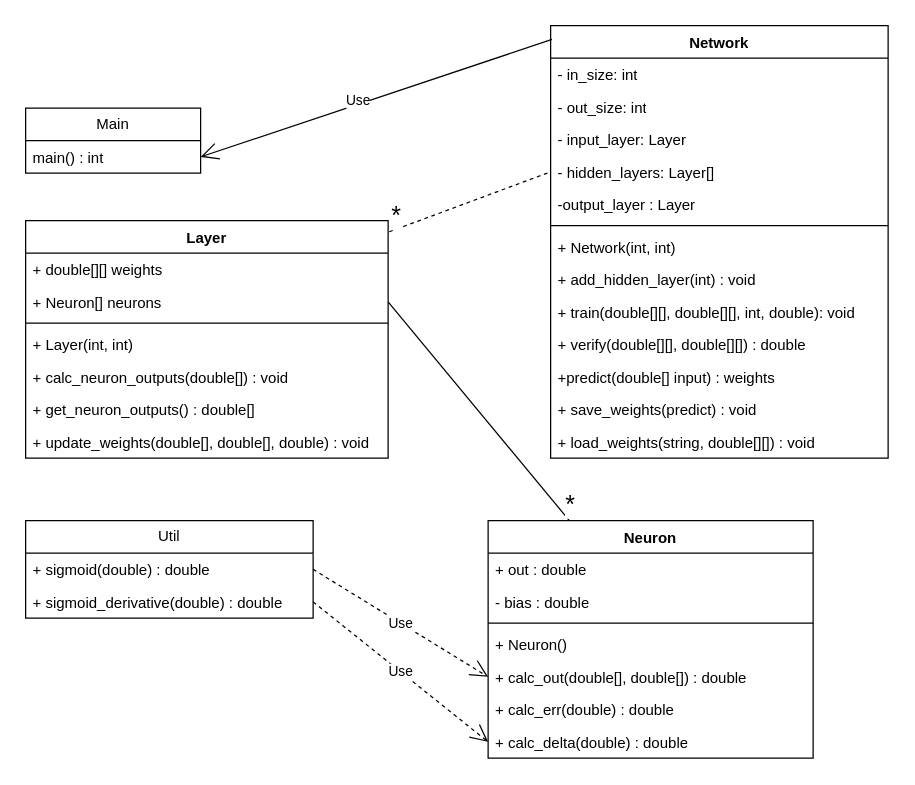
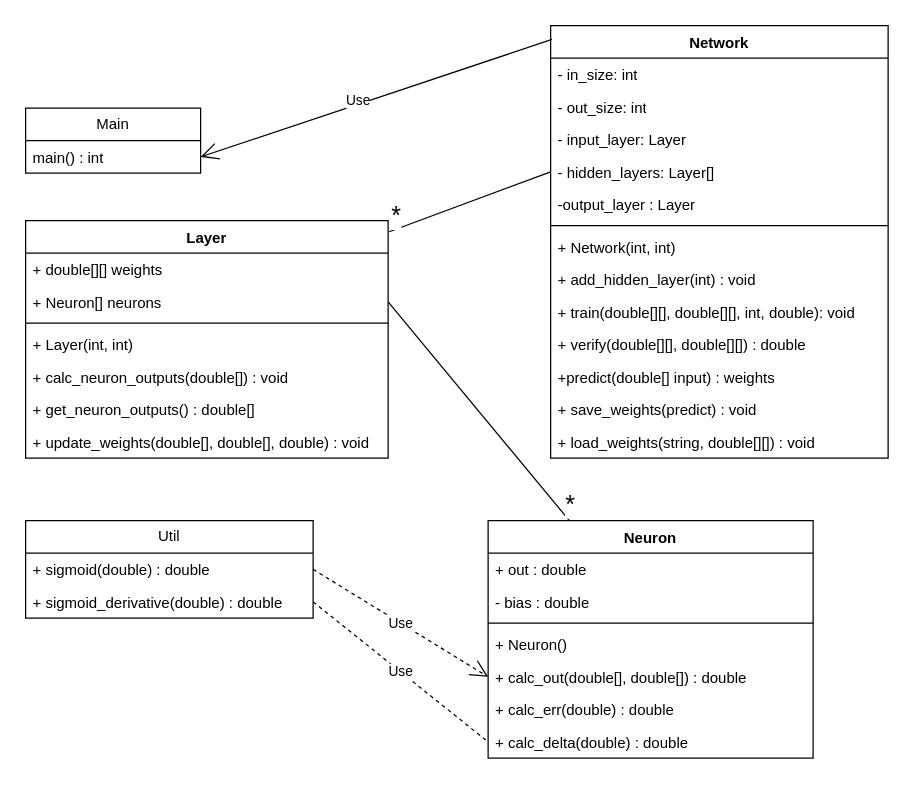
- <mxCell id="24" value="" style="endArrow=none;html=1;rounded=0;entryX=0;entryY=0.5;entryDx=0;entryDy=0;exitX=1.003;exitY=0.047;exitDx=0;exitDy=0;exitPerimeter=0;dashed=1;" parent="1" source="16" target="6" edge="1"><mxGeometry relative="1" as="geometry"><mxPoint x="290" y="186" as="sourcePoint" /><mxPoint x="450" y="186" as="targetPoint" /></mxGeometry></mxCell>
+ <mxCell id="24" value="" style="endArrow=none;html=1;rounded=0;entryX=0;entryY=0.5;entryDx=0;entryDy=0;exitX=1.003;exitY=0.047;exitDx=0;exitDy=0;exitPerimeter=0;" parent="1" source="16" target="6" edge="1"><mxGeometry relative="1" as="geometry"><mxPoint x="290" y="186" as="sourcePoint" /><mxPoint x="450" y="186" as="targetPoint" /></mxGeometry></mxCell>
- <mxCell id="39" value="Use" style="endArrow=open;endSize=12;dashed=1;html=1;rounded=0;entryX=0;entryY=0.5;entryDx=0;entryDy=0;exitX=1;exitY=0.5;exitDx=0;exitDy=0;" parent="1" source="38" target="33" edge="1"><mxGeometry width="160" relative="1" as="geometry"><mxPoint x="320" y="636" as="sourcePoint" /><mxPoint x="480" y="636" as="targetPoint" /></mxGeometry></mxCell>
+ <mxCell id="39" value="Use" style="endArrow=none;endSize=12;dashed=1;html=1;rounded=0;entryX=0;entryY=0.5;entryDx=0;entryDy=0;exitX=1;exitY=0.5;exitDx=0;exitDy=0;" parent="1" source="38" target="33" edge="1"><mxGeometry width="160" relative="1" as="geometry"><mxPoint x="320" y="636" as="sourcePoint" /><mxPoint x="480" y="636" as="targetPoint" /></mxGeometry></mxCell>
